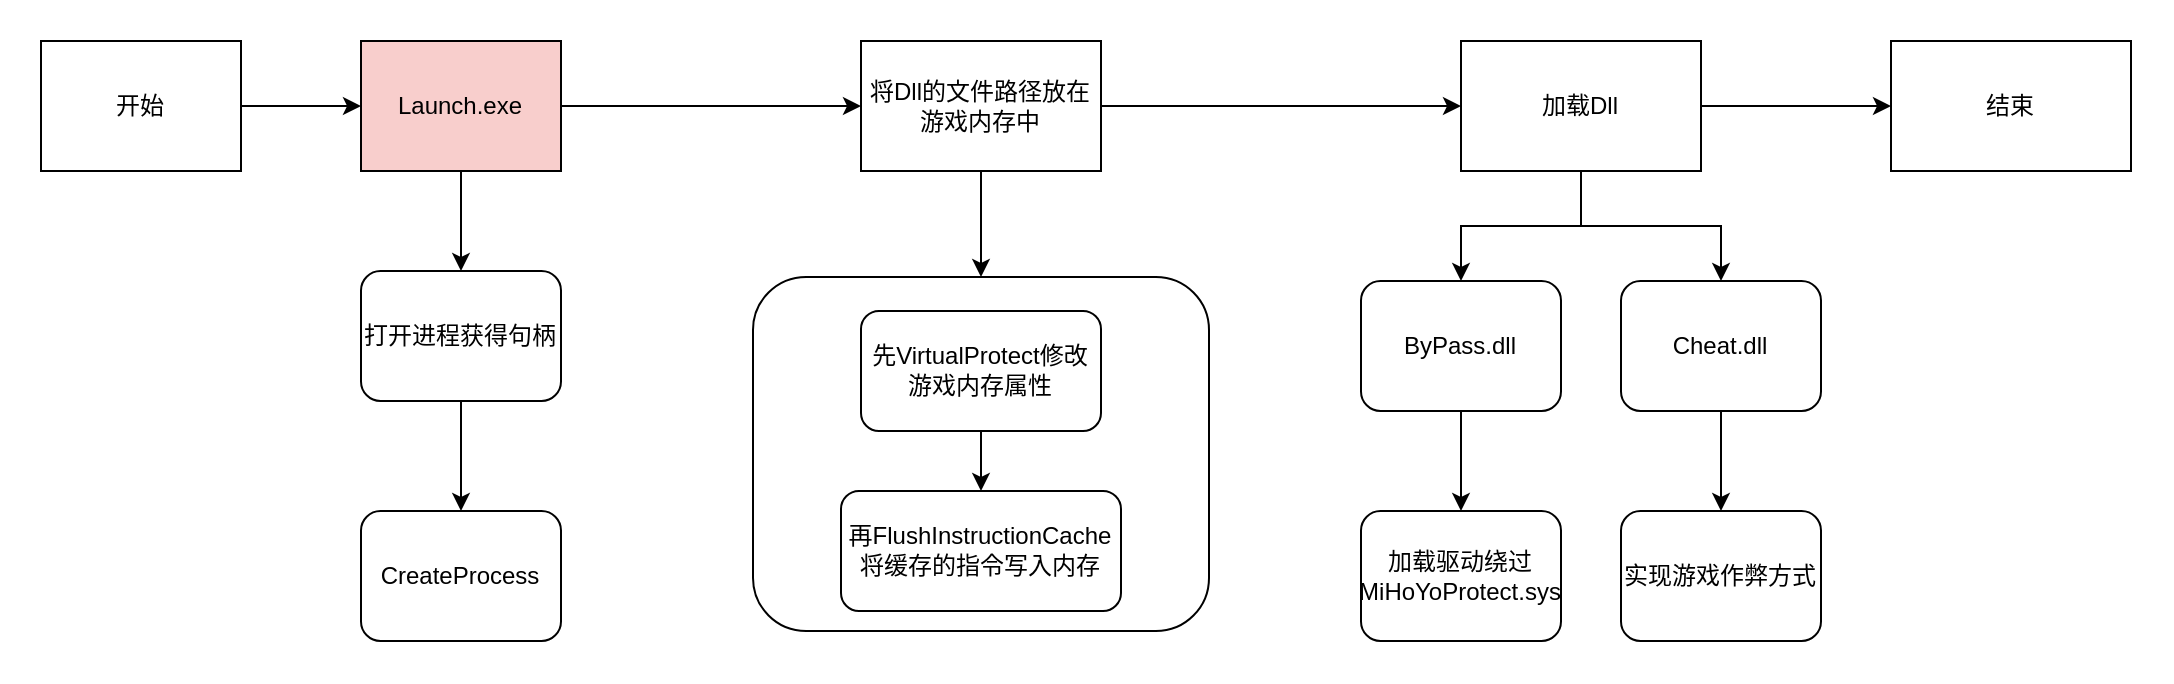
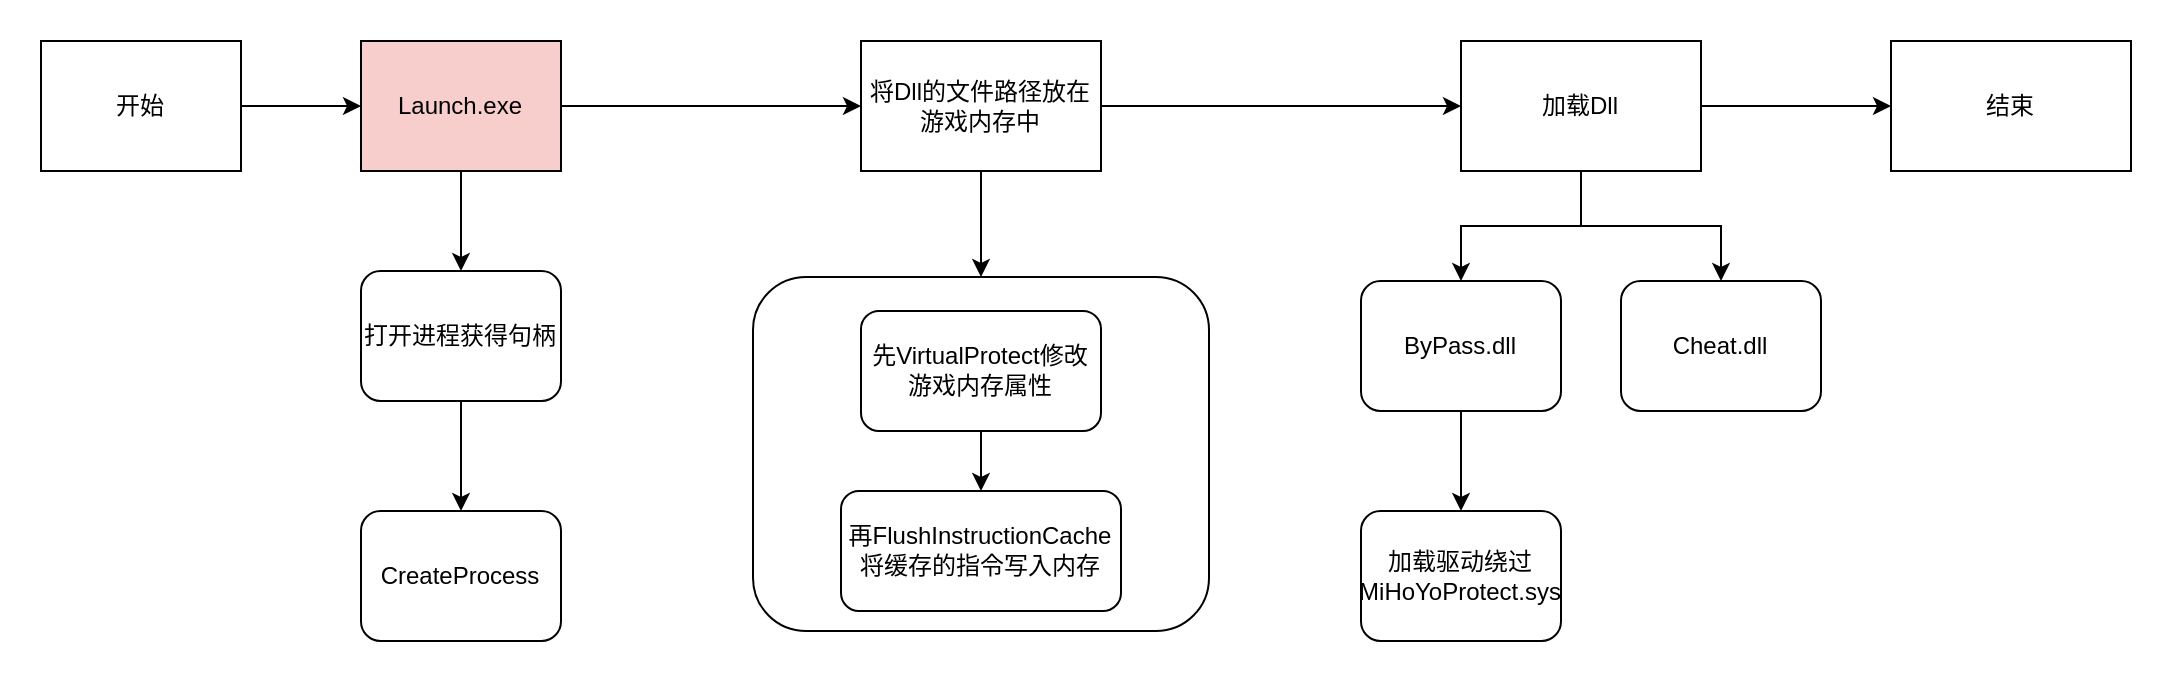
- <mxCell id="13" value="" style="edgeStyle=orthogonalEdgeStyle;rounded=0;orthogonalLoop=1;jettySize=auto;html=1;" edge="1" parent="1" source="14" target="15"><mxGeometry relative="1" as="geometry" /></mxCell>
- <mxCell id="15" value="&lt;div&gt;实现游戏作弊方式&lt;br&gt;&lt;/div&gt;" style="rounded=1;whiteSpace=wrap;html=1;" vertex="1" parent="1"><mxGeometry x="810" y="255" width="100" height="65" as="geometry" /></mxCell>
